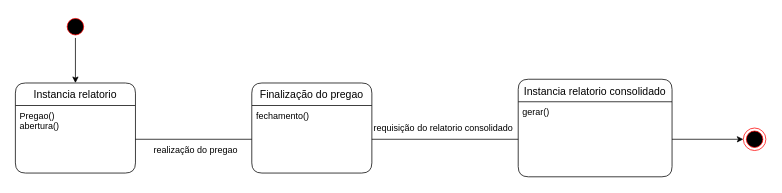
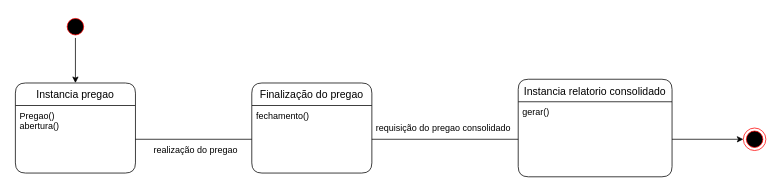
- <mxCell id="5" value="Instancia relatorio" style="swimlane;childLayout=stackLayout;horizontal=1;startSize=30;horizontalStack=0;rounded=1;fontSize=14;fontStyle=0;strokeWidth=1;resizeParent=0;resizeLast=1;shadow=0;dashed=0;align=center;fillColor=default;" parent="1" vertex="1"><mxGeometry x="20" y="110" width="160" height="120" as="geometry"><mxRectangle x="220" y="320" width="70" height="30" as="alternateBounds" /></mxGeometry></mxCell>
+ <mxCell id="5" value="Instancia pregao" style="swimlane;childLayout=stackLayout;horizontal=1;startSize=30;horizontalStack=0;rounded=1;fontSize=14;fontStyle=0;strokeWidth=1;resizeParent=0;resizeLast=1;shadow=0;dashed=0;align=center;fillColor=default;" parent="1" vertex="1"><mxGeometry x="20" y="110" width="160" height="120" as="geometry"><mxRectangle x="220" y="320" width="70" height="30" as="alternateBounds" /></mxGeometry></mxCell>
- <mxCell id="14" value="requisição do relatorio consolidado" style="text;html=1;align=center;verticalAlign=middle;resizable=0;points=[];autosize=1;strokeColor=none;fillColor=none;" parent="1" vertex="1"><mxGeometry x="490" y="160" width="200" height="20" as="geometry" /></mxCell>
+ <mxCell id="14" value="requisição do pregao consolidado" style="text;html=1;align=center;verticalAlign=middle;resizable=0;points=[];autosize=1;strokeColor=none;fillColor=none;" parent="1" vertex="1"><mxGeometry x="490" y="160" width="200" height="20" as="geometry" /></mxCell>
